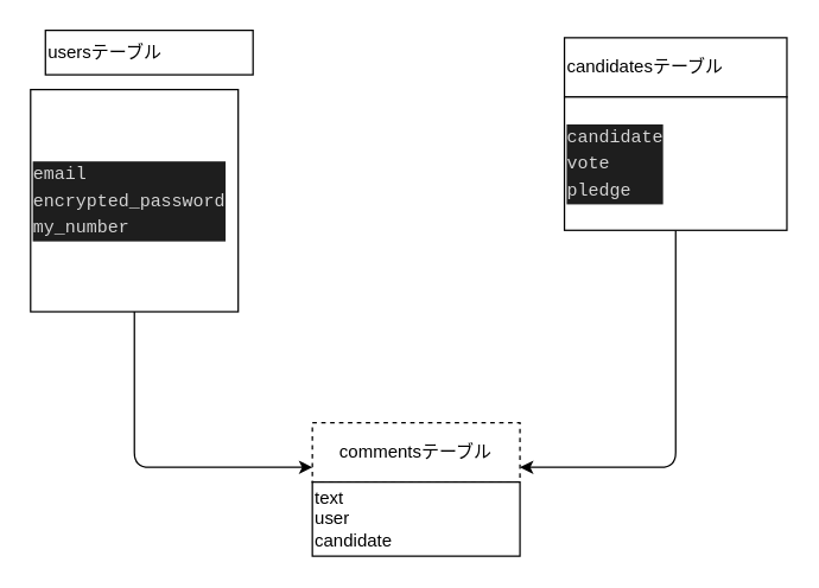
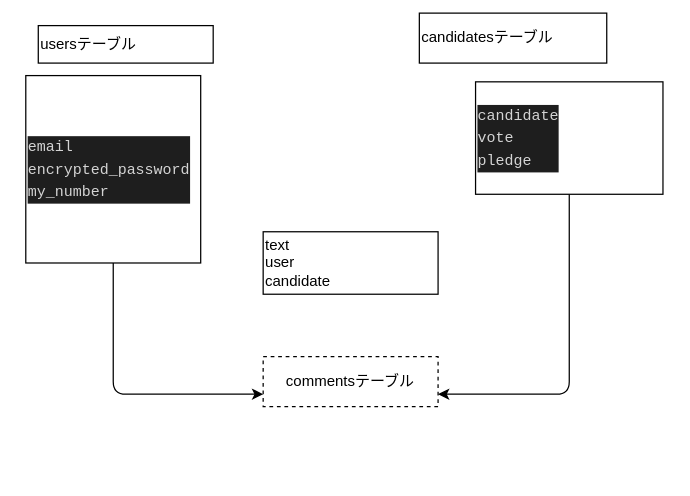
- <mxCell id="5" value="candidatesテーブル" style="rounded=0;whiteSpace=wrap;html=1;align=left;" vertex="1" parent="1"><mxGeometry x="380" y="25" width="150" height="40" as="geometry" /></mxCell>
+ <mxCell id="5" value="candidatesテーブル" style="rounded=0;whiteSpace=wrap;html=1;align=left;" vertex="1" parent="1"><mxGeometry x="335" y="10" width="150" height="40" as="geometry" /></mxCell>
- <mxCell id="9" value="text&lt;br&gt;user&lt;br&gt;&lt;div&gt;candidate&lt;/div&gt;" style="rounded=0;whiteSpace=wrap;html=1;align=left;" vertex="1" parent="1"><mxGeometry x="210" y="325" width="140" height="50" as="geometry" /></mxCell>
+ <mxCell id="9" value="text&lt;br&gt;user&lt;br&gt;&lt;div&gt;candidate&lt;/div&gt;" style="rounded=0;whiteSpace=wrap;html=1;align=left;" vertex="1" parent="1"><mxGeometry x="210" y="185" width="140" height="50" as="geometry" /></mxCell>
